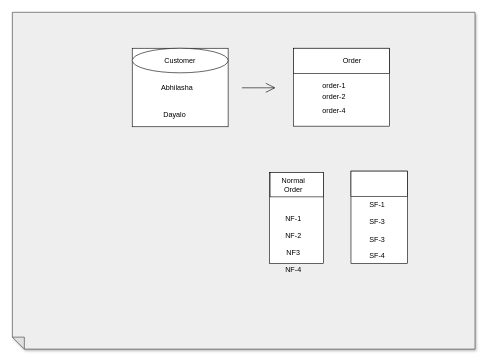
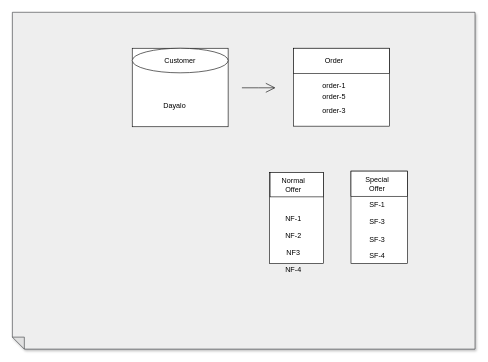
- <mxCell id="9" value="Order" style="text;strokeColor=none;fillColor=none;html=1;align=center;verticalAlign=middle;whiteSpace=wrap;rounded=0;hachureGap=4;" vertex="1" parent="1"><mxGeometry x="557" y="85.5" width="60" height="30" as="geometry" /></mxCell>
+ <mxCell id="9" value="Order" style="text;strokeColor=none;fillColor=none;html=1;align=center;verticalAlign=middle;whiteSpace=wrap;rounded=0;hachureGap=4;" vertex="1" parent="1"><mxGeometry x="527" y="85.5" width="60" height="30" as="geometry" /></mxCell>
- <mxCell id="6" value="Abhilasha" style="text;strokeColor=none;fillColor=none;html=1;align=center;verticalAlign=middle;whiteSpace=wrap;rounded=0;hachureGap=4;" vertex="1" parent="1"><mxGeometry x="265" y="130.5" width="60" height="30" as="geometry" /></mxCell>
- <mxCell id="10" value="order-2" style="text;strokeColor=none;fillColor=none;html=1;align=center;verticalAlign=middle;whiteSpace=wrap;rounded=0;hachureGap=4;" vertex="1" parent="1"><mxGeometry x="527" y="146" width="60" height="30" as="geometry" /></mxCell>
+ <mxCell id="10" value="order-5" style="text;strokeColor=none;fillColor=none;html=1;align=center;verticalAlign=middle;whiteSpace=wrap;rounded=0;hachureGap=4;" vertex="1" parent="1"><mxGeometry x="527" y="146" width="60" height="30" as="geometry" /></mxCell>
- <mxCell id="12" value="order-4" style="text;strokeColor=none;fillColor=none;html=1;align=center;verticalAlign=middle;whiteSpace=wrap;rounded=0;hachureGap=4;" vertex="1" parent="1"><mxGeometry x="527" y="169" width="60" height="30" as="geometry" /></mxCell>
+ <mxCell id="12" value="order-3" style="text;strokeColor=none;fillColor=none;html=1;align=center;verticalAlign=middle;whiteSpace=wrap;rounded=0;hachureGap=4;" vertex="1" parent="1"><mxGeometry x="527" y="169" width="60" height="30" as="geometry" /></mxCell>
- <mxCell id="5" value="Dayalo" style="text;strokeColor=none;fillColor=none;html=1;align=center;verticalAlign=middle;whiteSpace=wrap;rounded=0;hachureGap=4;" vertex="1" parent="1"><mxGeometry x="261" y="176" width="60" height="30" as="geometry" /></mxCell>
+ <mxCell id="5" value="Dayalo" style="text;strokeColor=none;fillColor=none;html=1;align=center;verticalAlign=middle;whiteSpace=wrap;rounded=0;hachureGap=4;" vertex="1" parent="1"><mxGeometry x="261" y="161" width="60" height="30" as="geometry" /></mxCell>
+ <mxCell id="15" value="Special Offer" style="text;strokeColor=none;fillColor=none;html=1;align=center;verticalAlign=middle;whiteSpace=wrap;rounded=0;hachureGap=4;" vertex="1" parent="1"><mxGeometry x="599" y="291" width="60" height="30" as="geometry" /></mxCell>
- <mxCell id="18" value="Normal Order" style="text;strokeColor=none;fillColor=none;html=1;align=center;verticalAlign=middle;whiteSpace=wrap;rounded=0;hachureGap=4;" vertex="1" parent="1"><mxGeometry x="459" y="292.5" width="60" height="30" as="geometry" /></mxCell>
+ <mxCell id="18" value="Normal Offer" style="text;strokeColor=none;fillColor=none;html=1;align=center;verticalAlign=middle;whiteSpace=wrap;rounded=0;hachureGap=4;" vertex="1" parent="1"><mxGeometry x="459" y="292.5" width="60" height="30" as="geometry" /></mxCell>
